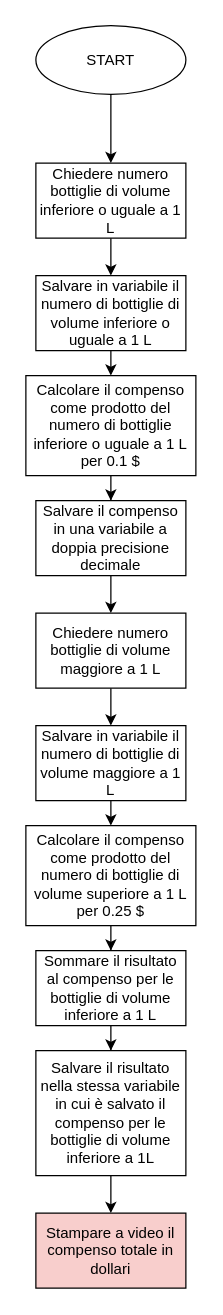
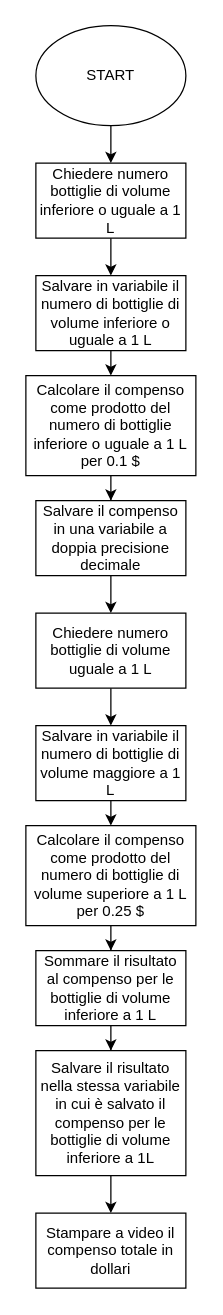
- <mxCell id="3" value="START" style="ellipse;whiteSpace=wrap;html=1;" vertex="1" parent="1"><mxGeometry x="28" y="20" width="120" height="55" as="geometry" /></mxCell>
+ <mxCell id="3" value="START" style="ellipse;whiteSpace=wrap;html=1;" vertex="1" parent="1"><mxGeometry x="28" y="20" width="120" height="80" as="geometry" /></mxCell>
- <mxCell id="13" value="Chiedere numero bottiglie di volume maggiore a 1 L" style="whiteSpace=wrap;html=1;" vertex="1" parent="1"><mxGeometry x="28" y="490" width="120" height="60" as="geometry" /></mxCell>
+ <mxCell id="13" value="Chiedere numero bottiglie di volume uguale a 1 L" style="whiteSpace=wrap;html=1;" vertex="1" parent="1"><mxGeometry x="28" y="490" width="120" height="60" as="geometry" /></mxCell>
- <mxCell id="22" value="Stampare a video il compenso totale in dollari" style="whiteSpace=wrap;html=1;fillColor=#f8cecc;" vertex="1" parent="1"><mxGeometry x="28" y="970" width="120" height="60" as="geometry" /></mxCell>
+ <mxCell id="22" value="Stampare a video il compenso totale in dollari" style="whiteSpace=wrap;html=1;" vertex="1" parent="1"><mxGeometry x="28" y="970" width="120" height="60" as="geometry" /></mxCell>
